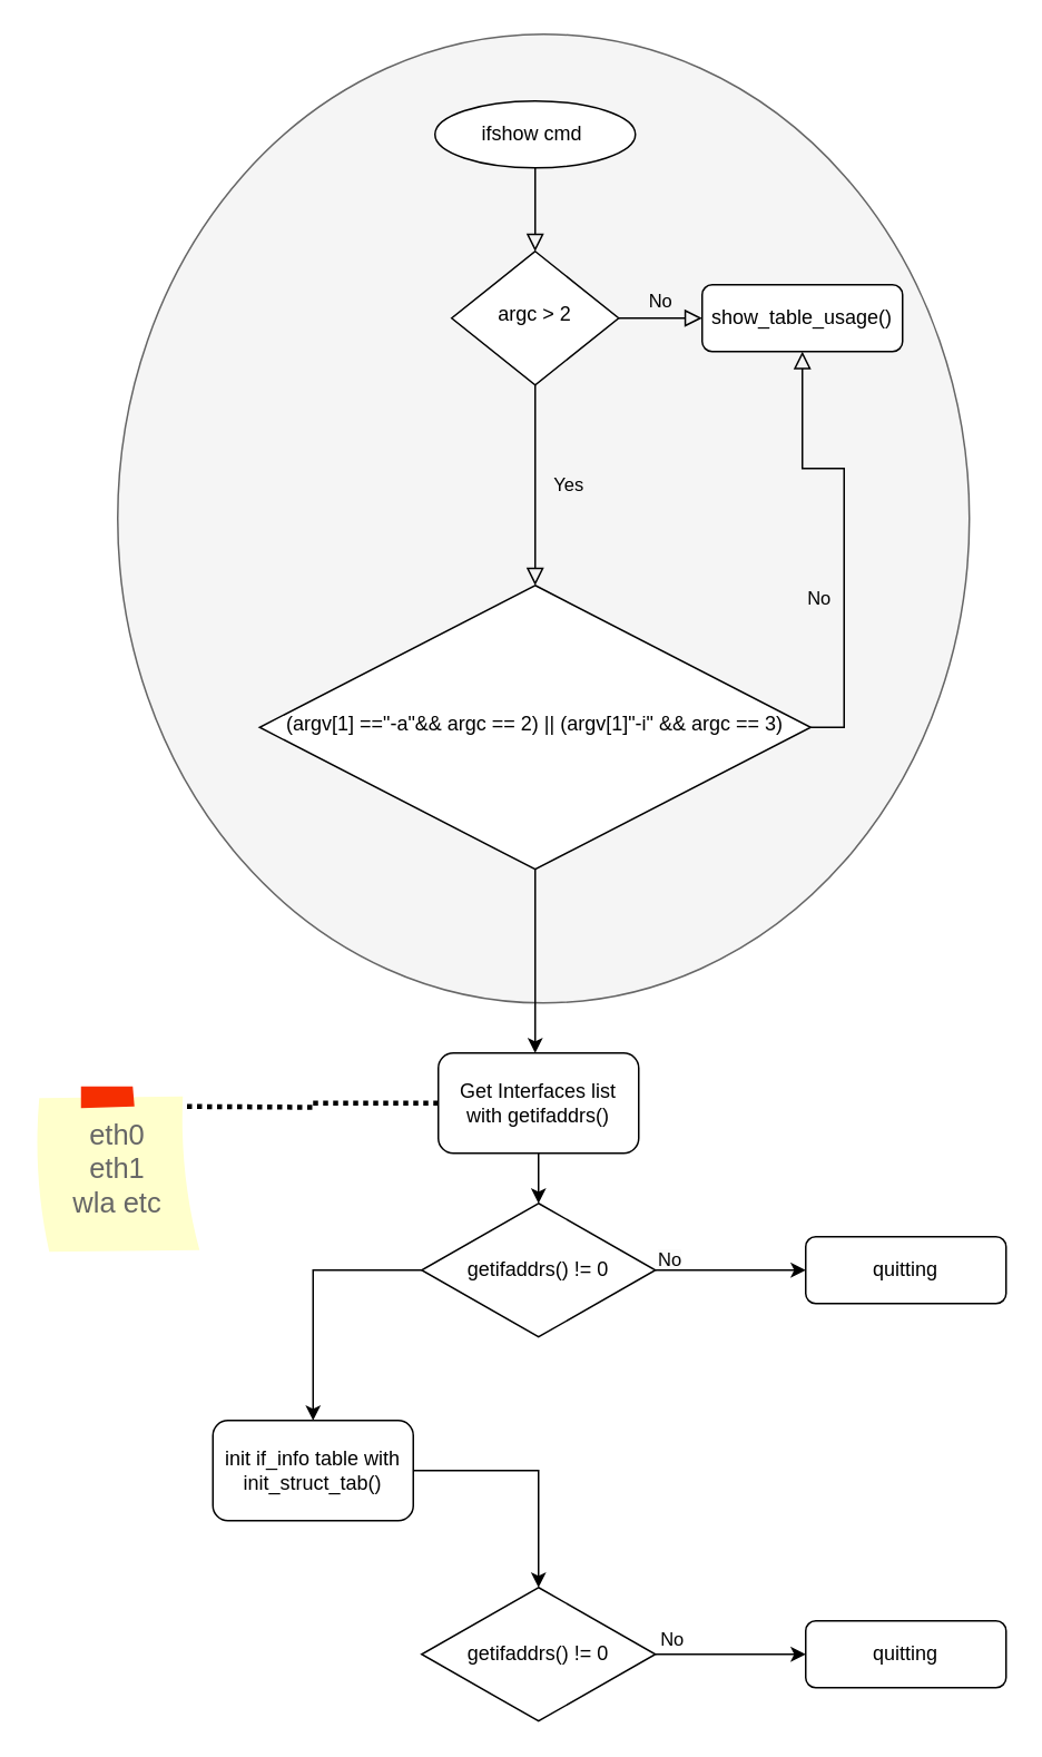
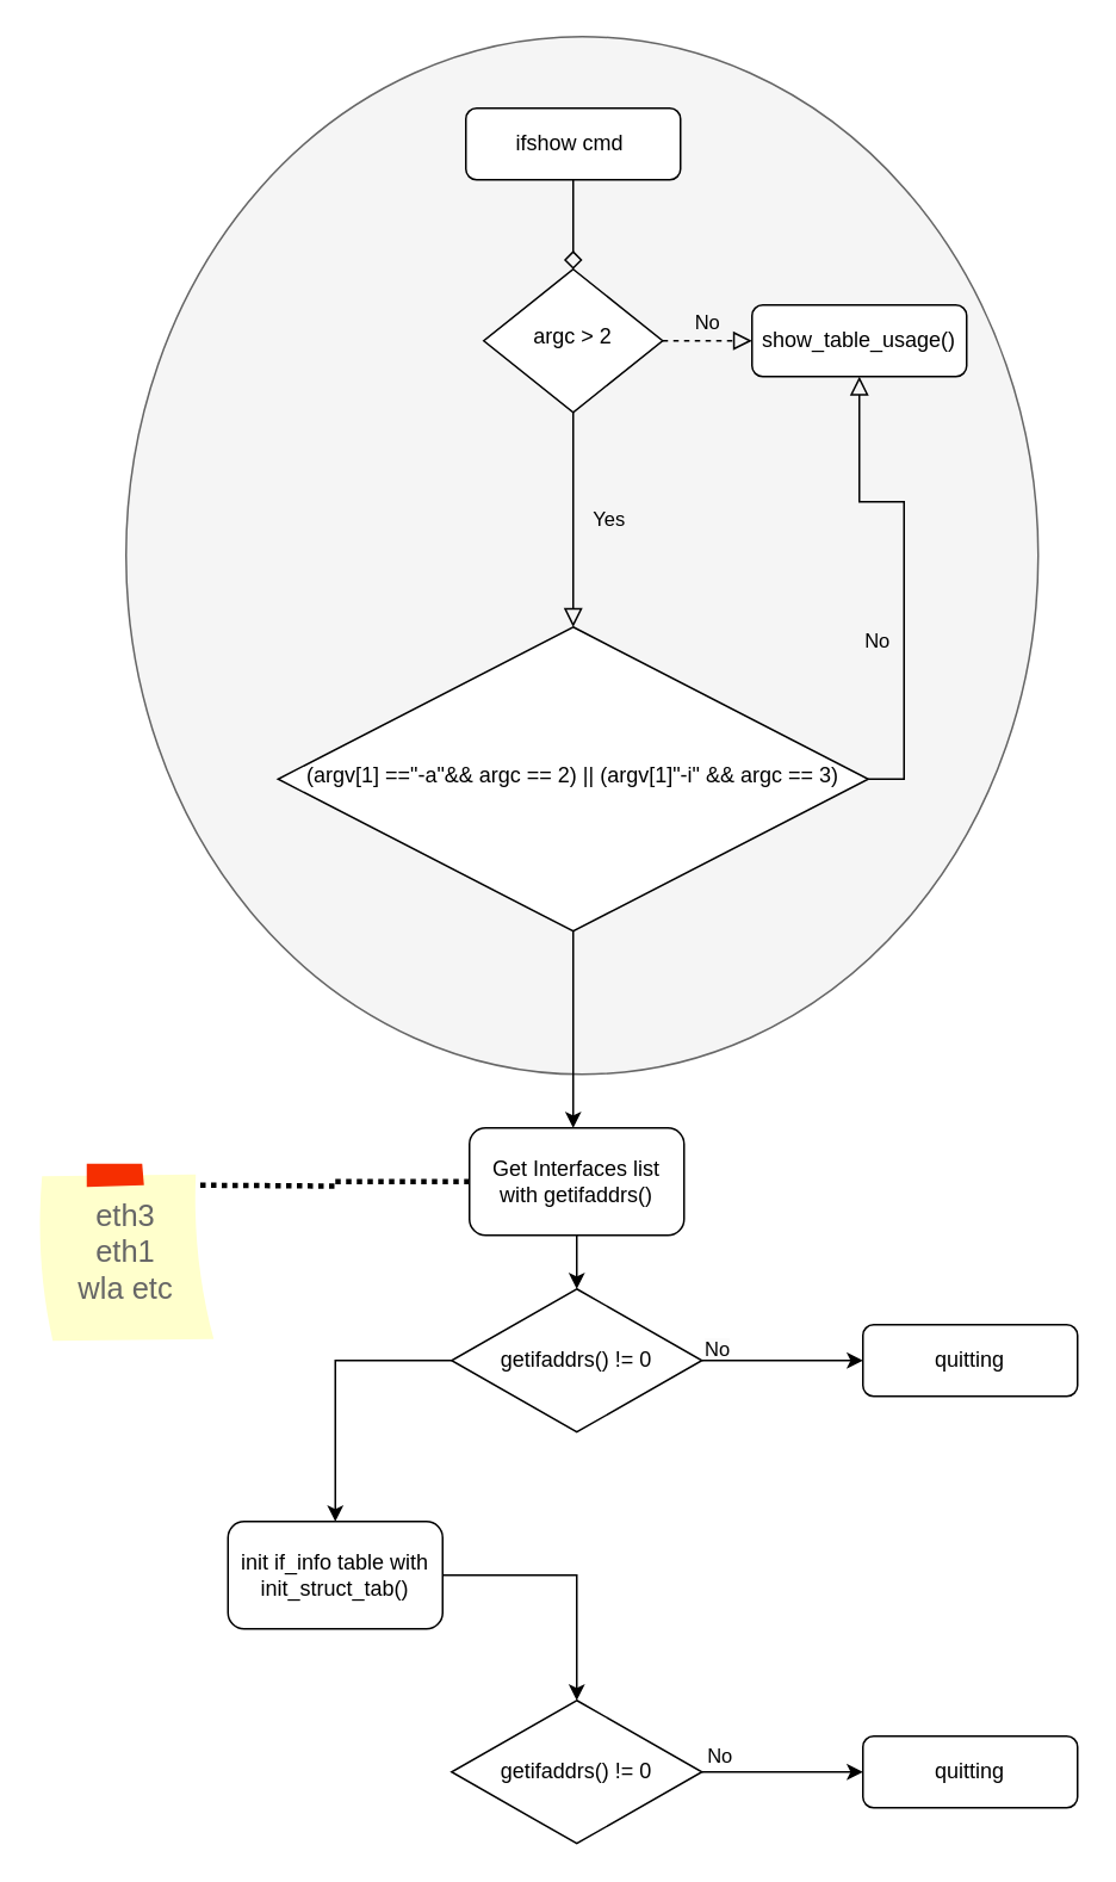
- <mxCell id="4" value="ifshow cmd&amp;nbsp;" style="ellipse;whiteSpace=wrap;html=1;fontSize=12;glass=0;strokeWidth=1;shadow=0;" parent="1" vertex="1"><mxGeometry x="260" y="60" width="120" height="40" as="geometry" /></mxCell>
+ <mxCell id="4" value="ifshow cmd&amp;nbsp;" style="rounded=1;whiteSpace=wrap;html=1;fontSize=12;glass=0;strokeWidth=1;shadow=0;" parent="1" vertex="1"><mxGeometry x="260" y="60" width="120" height="40" as="geometry" /></mxCell>
- <mxCell id="3" value="" style="rounded=0;html=1;jettySize=auto;orthogonalLoop=1;fontSize=11;endArrow=block;endFill=0;endSize=8;strokeWidth=1;shadow=0;labelBackgroundColor=none;edgeStyle=orthogonalEdgeStyle;" parent="1" source="4" target="7" edge="1"><mxGeometry relative="1" as="geometry" /></mxCell>
+ <mxCell id="3" value="" style="rounded=0;html=1;jettySize=auto;orthogonalLoop=1;fontSize=11;endArrow=diamond;endFill=0;endSize=8;strokeWidth=1;shadow=0;labelBackgroundColor=none;edgeStyle=orthogonalEdgeStyle;" parent="1" source="4" target="7" edge="1"><mxGeometry relative="1" as="geometry" /></mxCell>
- <mxCell id="6" value="No" style="edgeStyle=orthogonalEdgeStyle;rounded=0;html=1;jettySize=auto;orthogonalLoop=1;fontSize=11;endArrow=block;endFill=0;endSize=8;strokeWidth=1;shadow=0;labelBackgroundColor=none;" parent="1" source="7" target="8" edge="1"><mxGeometry y="10" relative="1" as="geometry"><mxPoint as="offset" /></mxGeometry></mxCell>
+ <mxCell id="6" value="No" style="edgeStyle=orthogonalEdgeStyle;rounded=0;html=1;jettySize=auto;orthogonalLoop=1;fontSize=11;endArrow=block;endFill=0;endSize=8;strokeWidth=1;shadow=0;labelBackgroundColor=none;dashed=1;" parent="1" source="7" target="8" edge="1"><mxGeometry y="10" relative="1" as="geometry"><mxPoint as="offset" /></mxGeometry></mxCell>
- <mxCell id="17" value="eth0&lt;div&gt;eth1&lt;/div&gt;&lt;div&gt;wla etc&lt;/div&gt;" style="strokeWidth=1;shadow=0;dashed=0;align=center;html=1;shape=mxgraph.mockup.text.stickyNote2;fontColor=#666666;mainText=;fontSize=17;whiteSpace=wrap;fillColor=#ffffcc;strokeColor=#F62E00;" parent="1" vertex="1"><mxGeometry x="20" y="650" width="100" height="100" as="geometry" /></mxCell>
+ <mxCell id="17" value="eth3&lt;div&gt;eth1&lt;/div&gt;&lt;div&gt;wla etc&lt;/div&gt;" style="strokeWidth=1;shadow=0;dashed=0;align=center;html=1;shape=mxgraph.mockup.text.stickyNote2;fontColor=#666666;mainText=;fontSize=17;whiteSpace=wrap;fillColor=#ffffcc;strokeColor=#F62E00;" parent="1" vertex="1"><mxGeometry x="20" y="650" width="100" height="100" as="geometry" /></mxCell>
